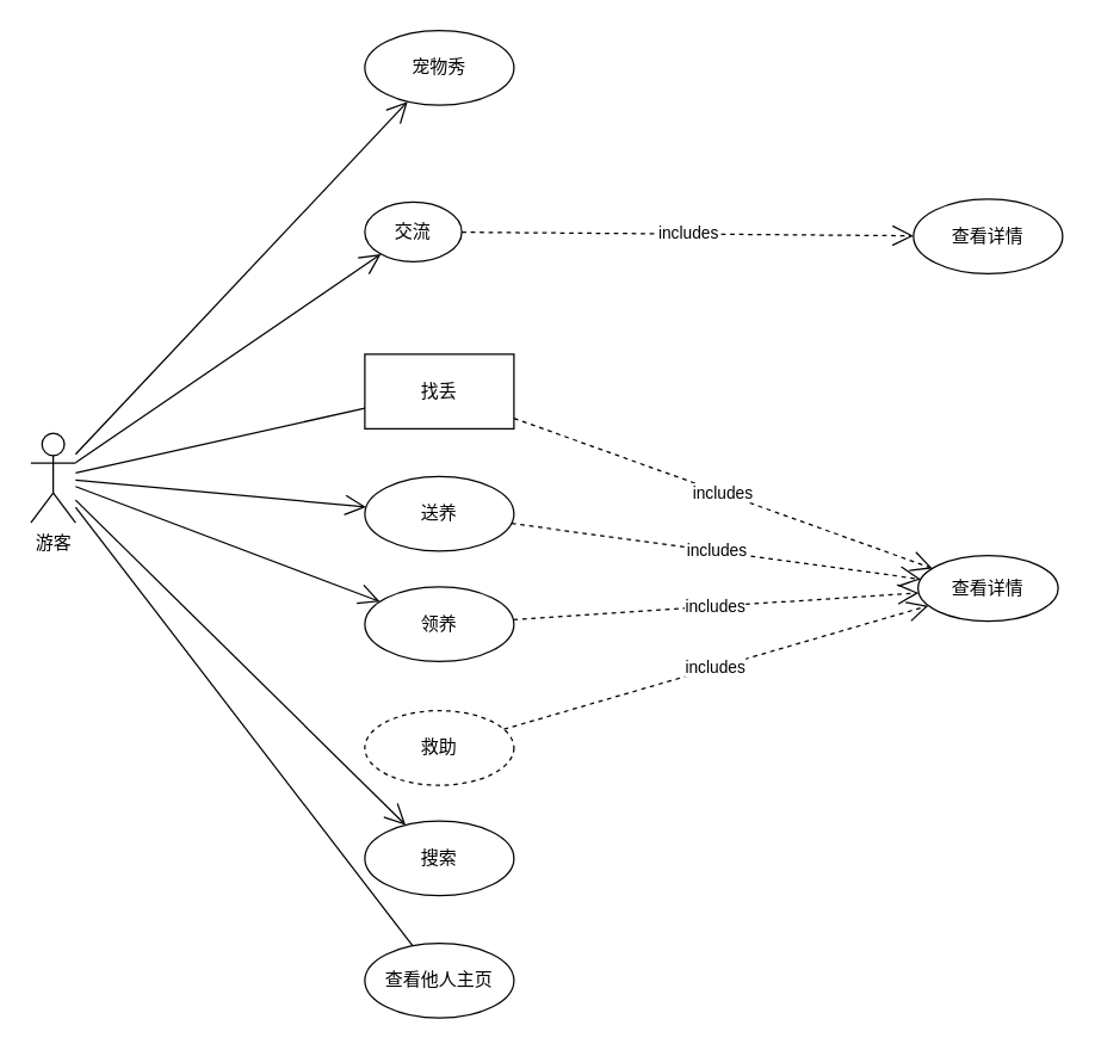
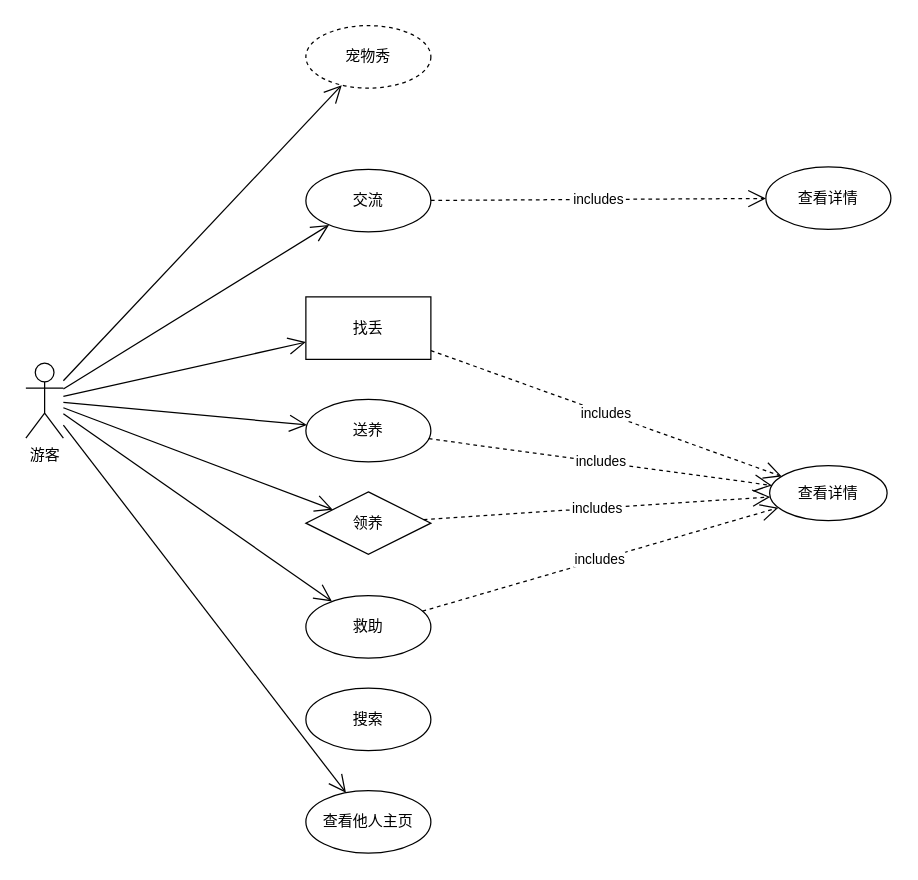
- <mxCell id="4" value="宠物秀" style="ellipse;whiteSpace=wrap;html=1;verticalAlign=middle;" parent="1" vertex="1"><mxGeometry x="244" y="20" width="100" height="50" as="geometry" /></mxCell>
+ <mxCell id="4" value="宠物秀" style="ellipse;whiteSpace=wrap;html=1;verticalAlign=middle;dashed=1;" parent="1" vertex="1"><mxGeometry x="244" y="20" width="100" height="50" as="geometry" /></mxCell>
- <mxCell id="5" value="交流" style="ellipse;whiteSpace=wrap;html=1;verticalAlign=middle;" parent="1" vertex="1"><mxGeometry x="244" y="135" width="65" height="40" as="geometry" /></mxCell>
+ <mxCell id="5" value="交流" style="ellipse;whiteSpace=wrap;html=1;verticalAlign=middle;" parent="1" vertex="1"><mxGeometry x="244" y="135" width="100" height="50" as="geometry" /></mxCell>
- <mxCell id="11" value="" style="endArrow=none;endFill=1;endSize=12;html=1;rounded=0;" parent="1" source="2" target="8" edge="1"><mxGeometry width="160" relative="1" as="geometry"><mxPoint x="206" y="228" as="sourcePoint" /><mxPoint x="366" y="228" as="targetPoint" /></mxGeometry></mxCell>
+ <mxCell id="11" value="" style="endArrow=open;endFill=1;endSize=12;html=1;rounded=0;" parent="1" source="2" target="8" edge="1"><mxGeometry width="160" relative="1" as="geometry"><mxPoint x="206" y="228" as="sourcePoint" /><mxPoint x="366" y="228" as="targetPoint" /></mxGeometry></mxCell>
+ <mxCell id="14" value="" style="endArrow=open;endFill=1;endSize=12;html=1;rounded=0;" parent="1" source="2" target="3" edge="1"><mxGeometry width="160" relative="1" as="geometry"><mxPoint x="494" y="128" as="sourcePoint" /><mxPoint x="366" y="228" as="targetPoint" /></mxGeometry></mxCell>
- <mxCell id="7" value="领养" style="ellipse;whiteSpace=wrap;html=1;verticalAlign=middle;" parent="1" vertex="1"><mxGeometry x="244" y="393" width="100" height="50" as="geometry" /></mxCell>
+ <mxCell id="7" value="领养" style="rhombus;whiteSpace=wrap;html=1;verticalAlign=middle;" parent="1" vertex="1"><mxGeometry x="244" y="393" width="100" height="50" as="geometry" /></mxCell>
- <mxCell id="24" value="" style="endArrow=open;endFill=1;endSize=12;html=1;rounded=0;" parent="1" source="2" target="22" edge="1"><mxGeometry width="160" relative="1" as="geometry"><mxPoint x="354" y="554" as="sourcePoint" /><mxPoint x="514" y="554" as="targetPoint" /></mxGeometry></mxCell>
- <mxCell id="3" value="救助" style="ellipse;whiteSpace=wrap;html=1;verticalAlign=middle;dashed=1;" parent="1" vertex="1"><mxGeometry x="244" y="476" width="100" height="50" as="geometry" /></mxCell>
+ <mxCell id="3" value="救助" style="ellipse;whiteSpace=wrap;html=1;verticalAlign=middle;" parent="1" vertex="1"><mxGeometry x="244" y="476" width="100" height="50" as="geometry" /></mxCell>
- <mxCell id="25" value="" style="endArrow=none;endFill=1;endSize=12;html=1;rounded=0;" parent="1" source="2" target="23" edge="1"><mxGeometry width="160" relative="1" as="geometry"><mxPoint x="33" y="448" as="sourcePoint" /><mxPoint x="514" y="554" as="targetPoint" /></mxGeometry></mxCell>
+ <mxCell id="25" value="" style="endArrow=open;endFill=1;endSize=12;html=1;rounded=0;" parent="1" source="2" target="23" edge="1"><mxGeometry width="160" relative="1" as="geometry"><mxPoint x="33" y="448" as="sourcePoint" /><mxPoint x="514" y="554" as="targetPoint" /></mxGeometry></mxCell>
